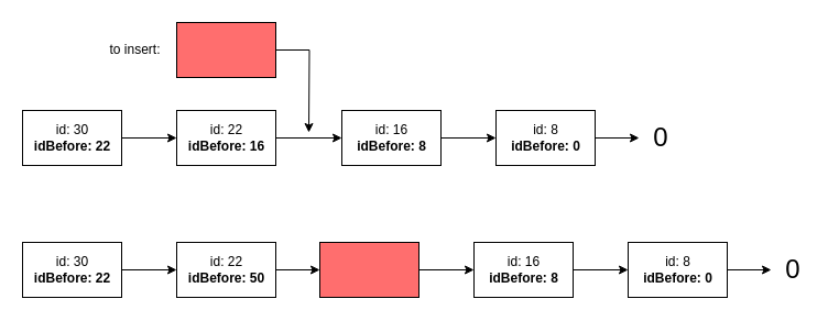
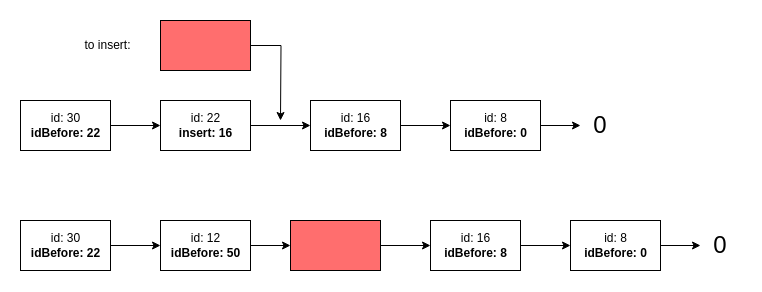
- <mxCell id="21" value="to insert:" style="text;html=1;strokeColor=none;fillColor=none;align=center;verticalAlign=middle;whiteSpace=wrap;rounded=0;" vertex="1" parent="1"><mxGeometry x="90" y="35" width="65" height="20" as="geometry" /></mxCell>
+ <mxCell id="21" value="to insert:" style="text;html=1;strokeColor=none;fillColor=none;align=center;verticalAlign=middle;whiteSpace=wrap;rounded=0;" vertex="1" parent="1"><mxGeometry x="75" y="35" width="65" height="20" as="geometry" /></mxCell>
- <mxCell id="14" value="id: 22&lt;br&gt;&lt;b&gt;idBefore: 16&lt;/b&gt;" style="text;html=1;strokeColor=none;fillColor=none;align=center;verticalAlign=middle;whiteSpace=wrap;rounded=0;" vertex="1" parent="12"><mxGeometry x="7.5" y="2.5" width="75" height="45" as="geometry" /></mxCell>
+ <mxCell id="14" value="id: 22&lt;br&gt;&lt;b&gt;insert: 16&lt;/b&gt;" style="text;html=1;strokeColor=none;fillColor=none;align=center;verticalAlign=middle;whiteSpace=wrap;rounded=0;" vertex="1" parent="12"><mxGeometry x="7.5" y="2.5" width="75" height="45" as="geometry" /></mxCell>
- <mxCell id="34" value="id: 22&lt;br&gt;&lt;b&gt;idBefore: 50&lt;/b&gt;" style="text;html=1;strokeColor=none;fillColor=none;align=center;verticalAlign=middle;whiteSpace=wrap;rounded=0;" vertex="1" parent="32"><mxGeometry x="7.5" y="2.5" width="75" height="45" as="geometry" /></mxCell>
+ <mxCell id="34" value="id: 12&lt;br&gt;&lt;b&gt;idBefore: 50&lt;/b&gt;" style="text;html=1;strokeColor=none;fillColor=none;align=center;verticalAlign=middle;whiteSpace=wrap;rounded=0;" vertex="1" parent="32"><mxGeometry x="7.5" y="2.5" width="75" height="45" as="geometry" /></mxCell>
